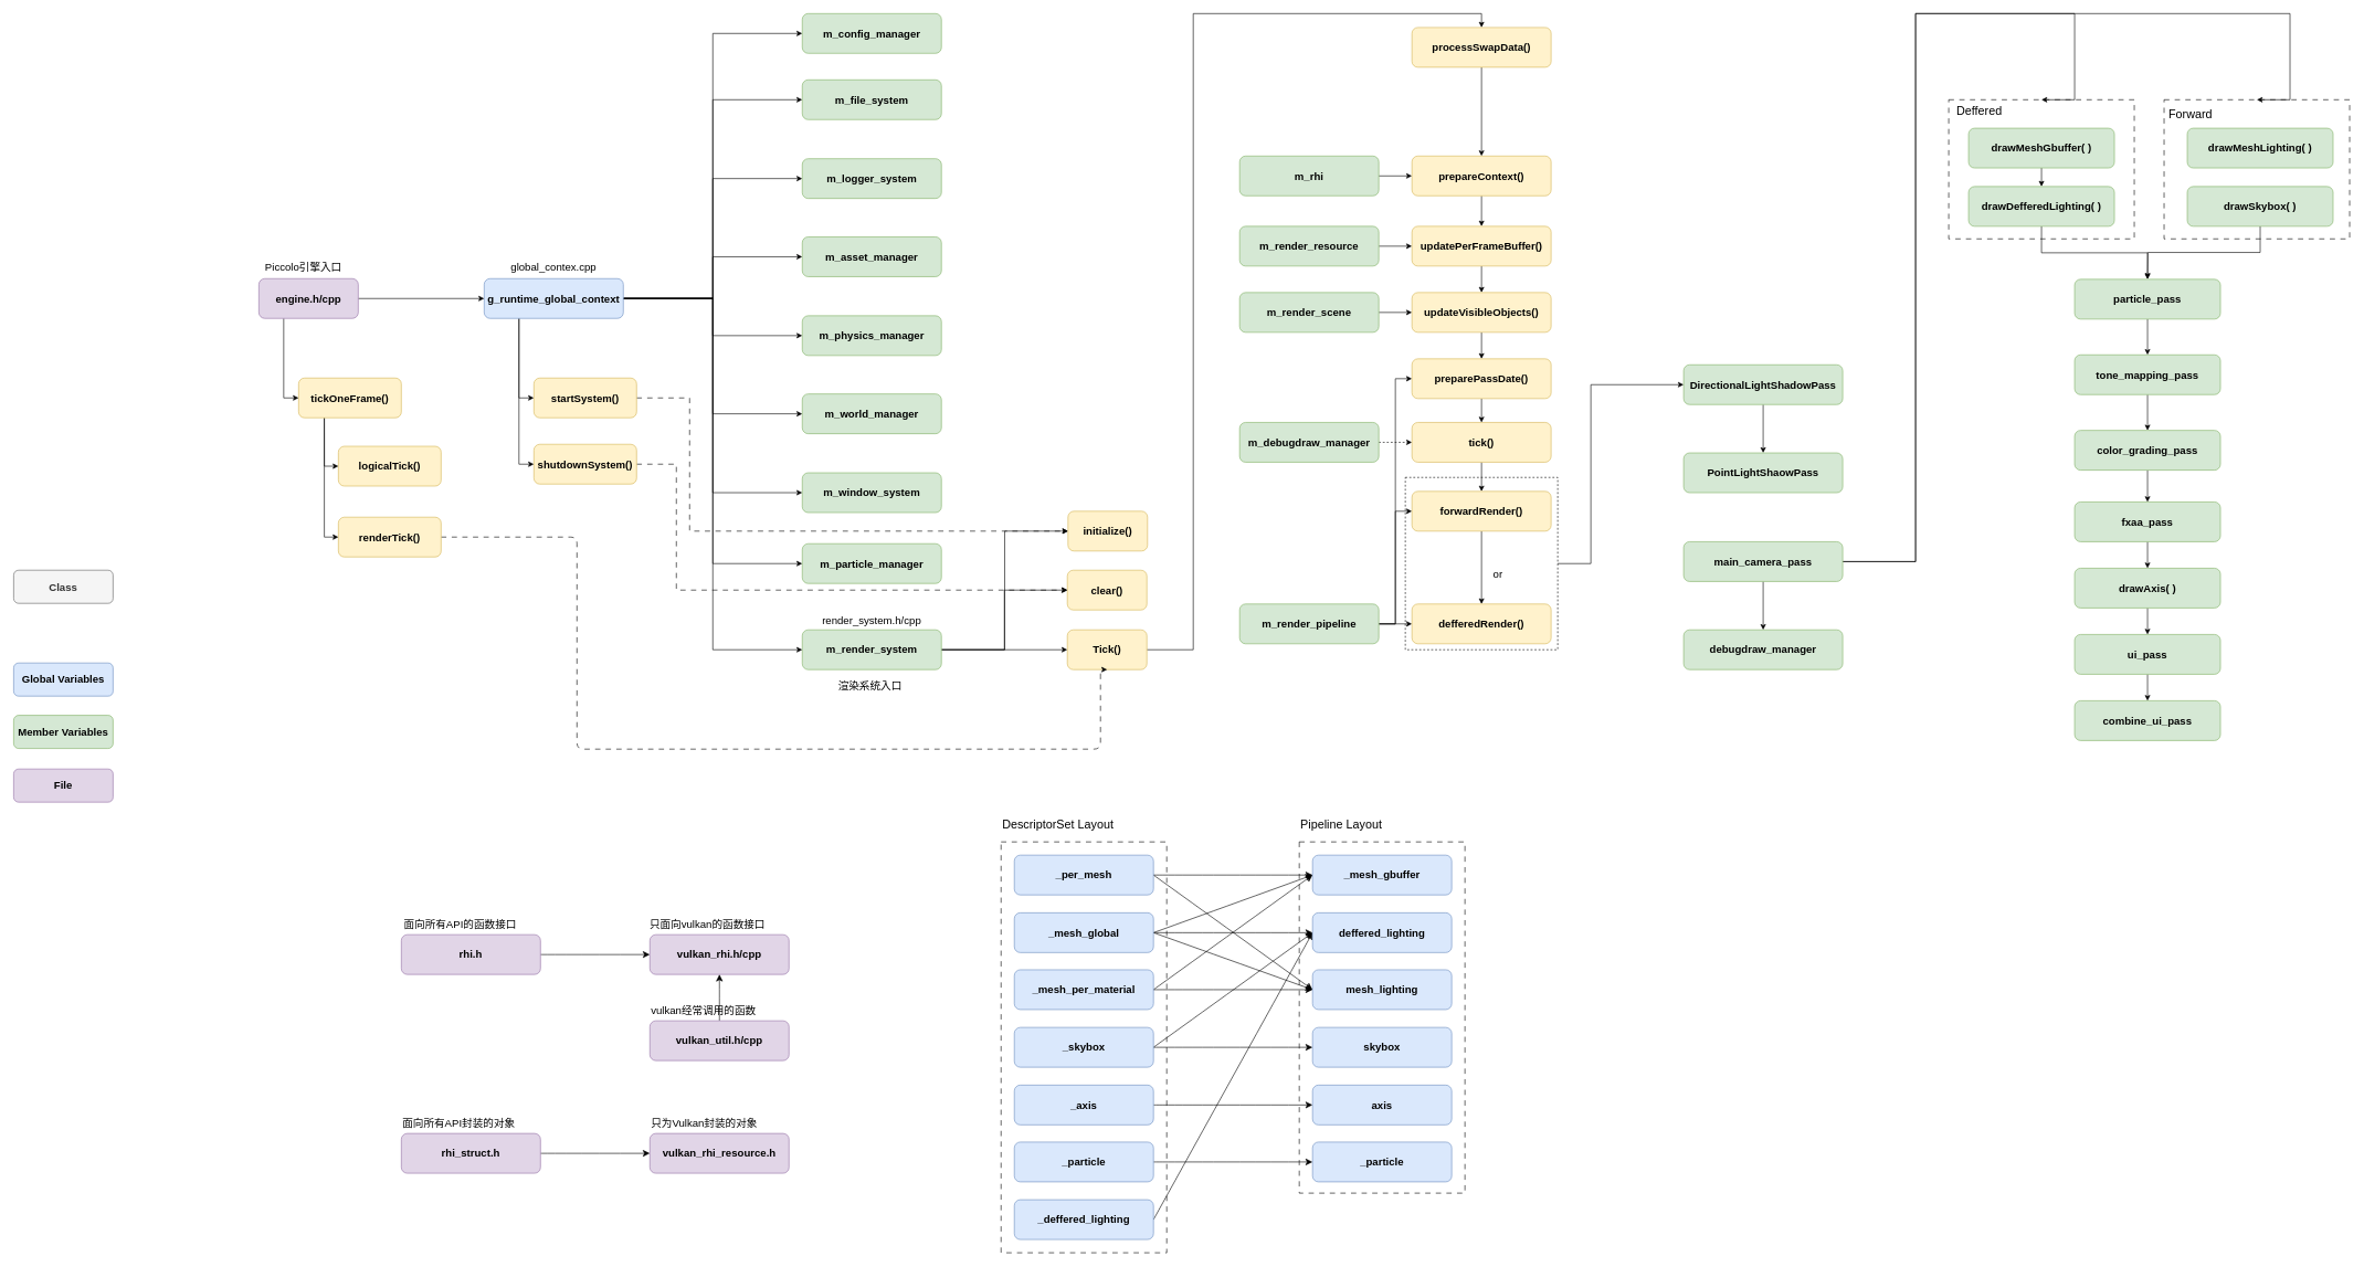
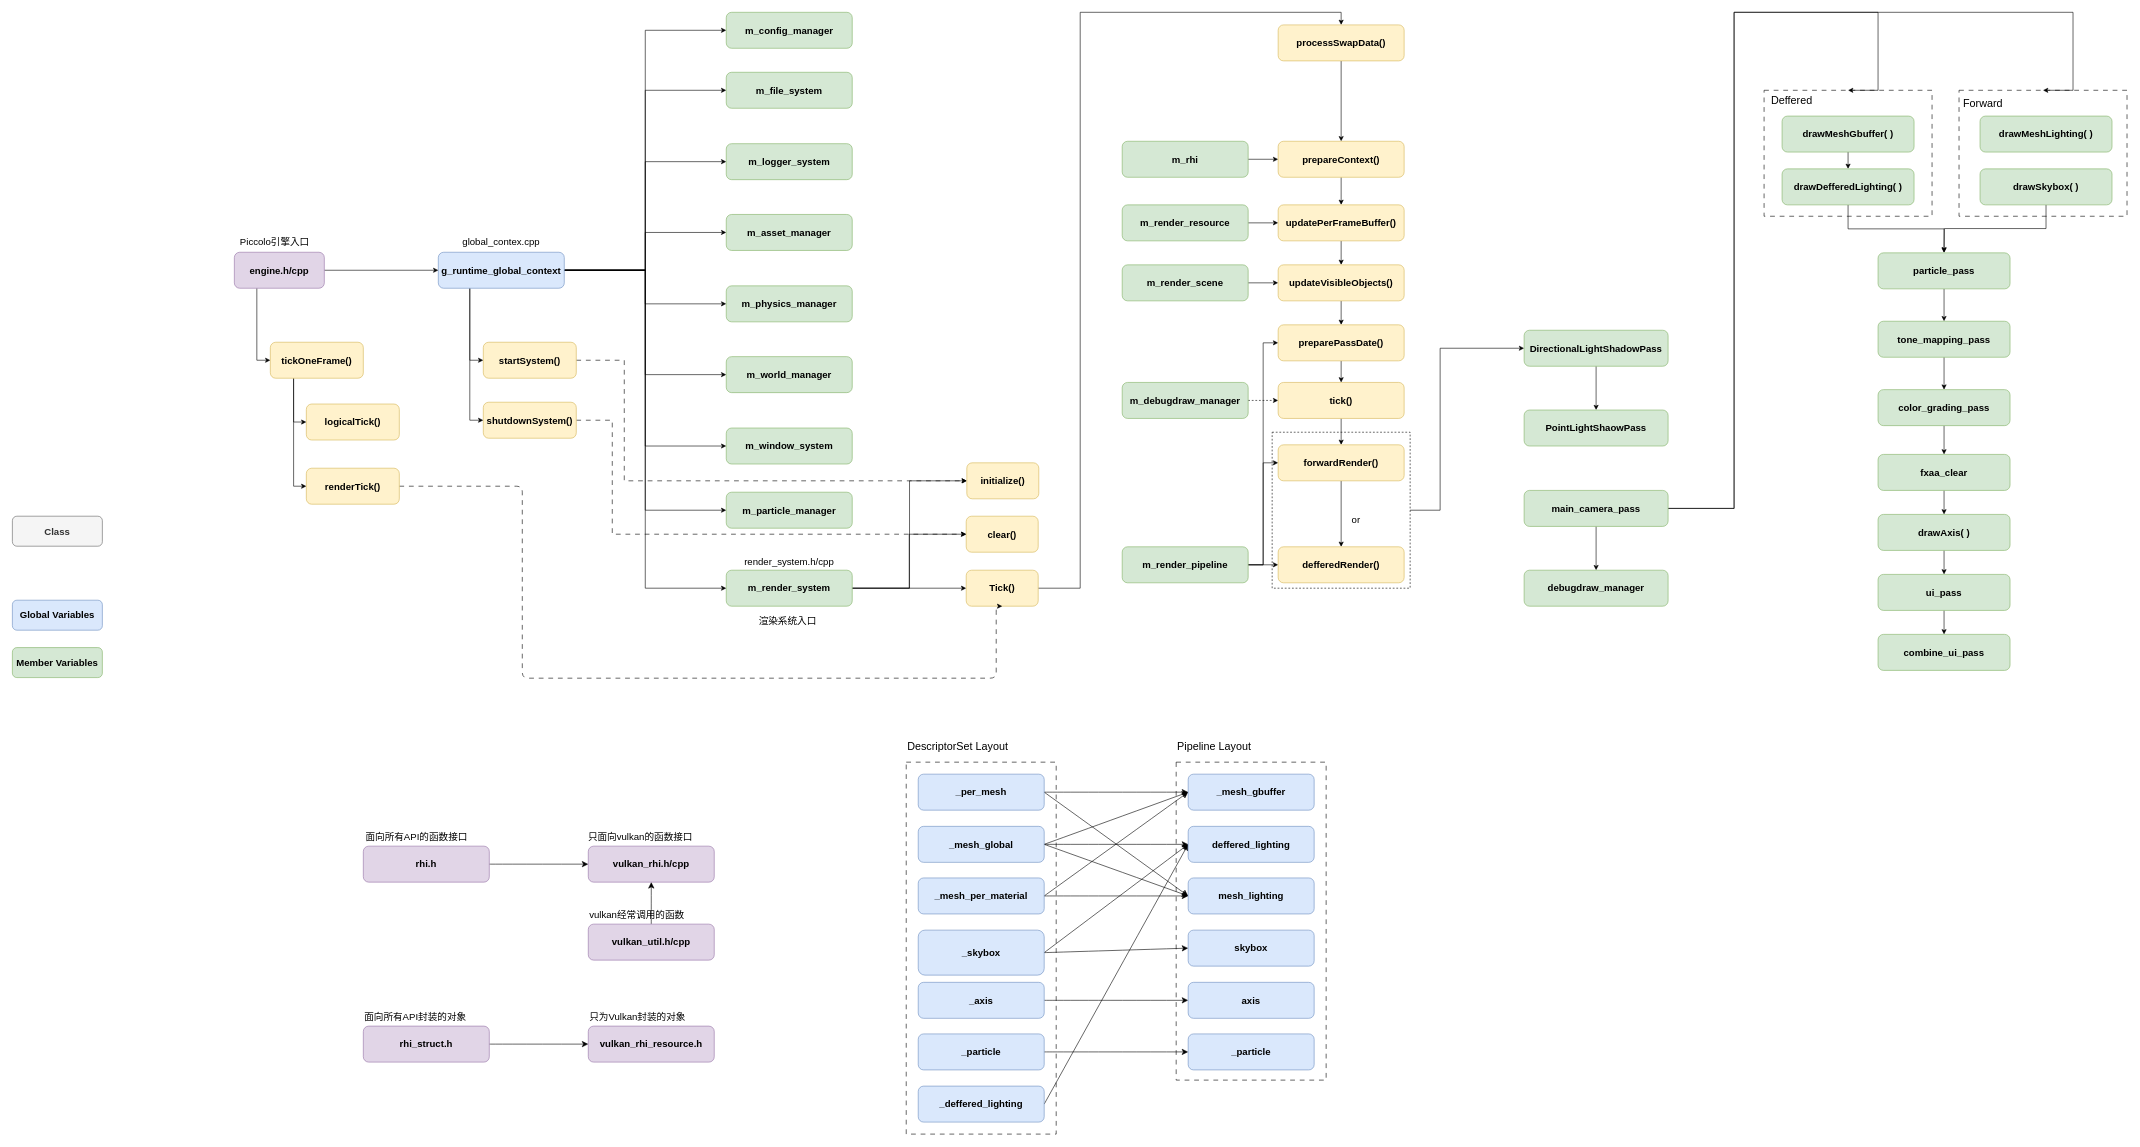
- <mxCell id="146" value="&lt;b style=&quot;border-color: var(--border-color); font-size: 16px;&quot;&gt;fxaa_pass&lt;/b&gt;" style="rounded=1;whiteSpace=wrap;html=1;fillColor=#d5e8d4;strokeColor=#82b366;" parent="1" vertex="1"><mxGeometry x="3130" y="757" width="220" height="60" as="geometry" /></mxCell>
+ <mxCell id="146" value="&lt;b style=&quot;border-color: var(--border-color); font-size: 16px;&quot;&gt;fxaa_clear&lt;/b&gt;" style="rounded=1;whiteSpace=wrap;html=1;fillColor=#d5e8d4;strokeColor=#82b366;" parent="1" vertex="1"><mxGeometry x="3130" y="757" width="220" height="60" as="geometry" /></mxCell>
- <mxCell id="104" value="&lt;font style=&quot;font-size: 16px;&quot;&gt;&lt;b&gt;File&lt;br&gt;&lt;/b&gt;&lt;/font&gt;" style="rounded=1;whiteSpace=wrap;html=1;fillColor=#e1d5e7;strokeColor=#9673a6;" parent="1" vertex="1"><mxGeometry x="20" y="1160" width="150" height="50" as="geometry" /></mxCell>
- <mxCell id="127" value="&lt;span style=&quot;font-size: 16px;&quot;&gt;&lt;b&gt;_skybox&lt;/b&gt;&lt;/span&gt;" style="rounded=1;whiteSpace=wrap;html=1;fillColor=#dae8fc;strokeColor=#6c8ebf;" parent="1" vertex="1"><mxGeometry x="1530" y="1550" width="210" height="60" as="geometry" /></mxCell>
+ <mxCell id="127" value="&lt;span style=&quot;font-size: 16px;&quot;&gt;&lt;b&gt;_skybox&lt;/b&gt;&lt;/span&gt;" style="rounded=1;whiteSpace=wrap;html=1;fillColor=#dae8fc;strokeColor=#6c8ebf;" parent="1" vertex="1"><mxGeometry x="1530" y="1550" width="210" height="75" as="geometry" /></mxCell>
